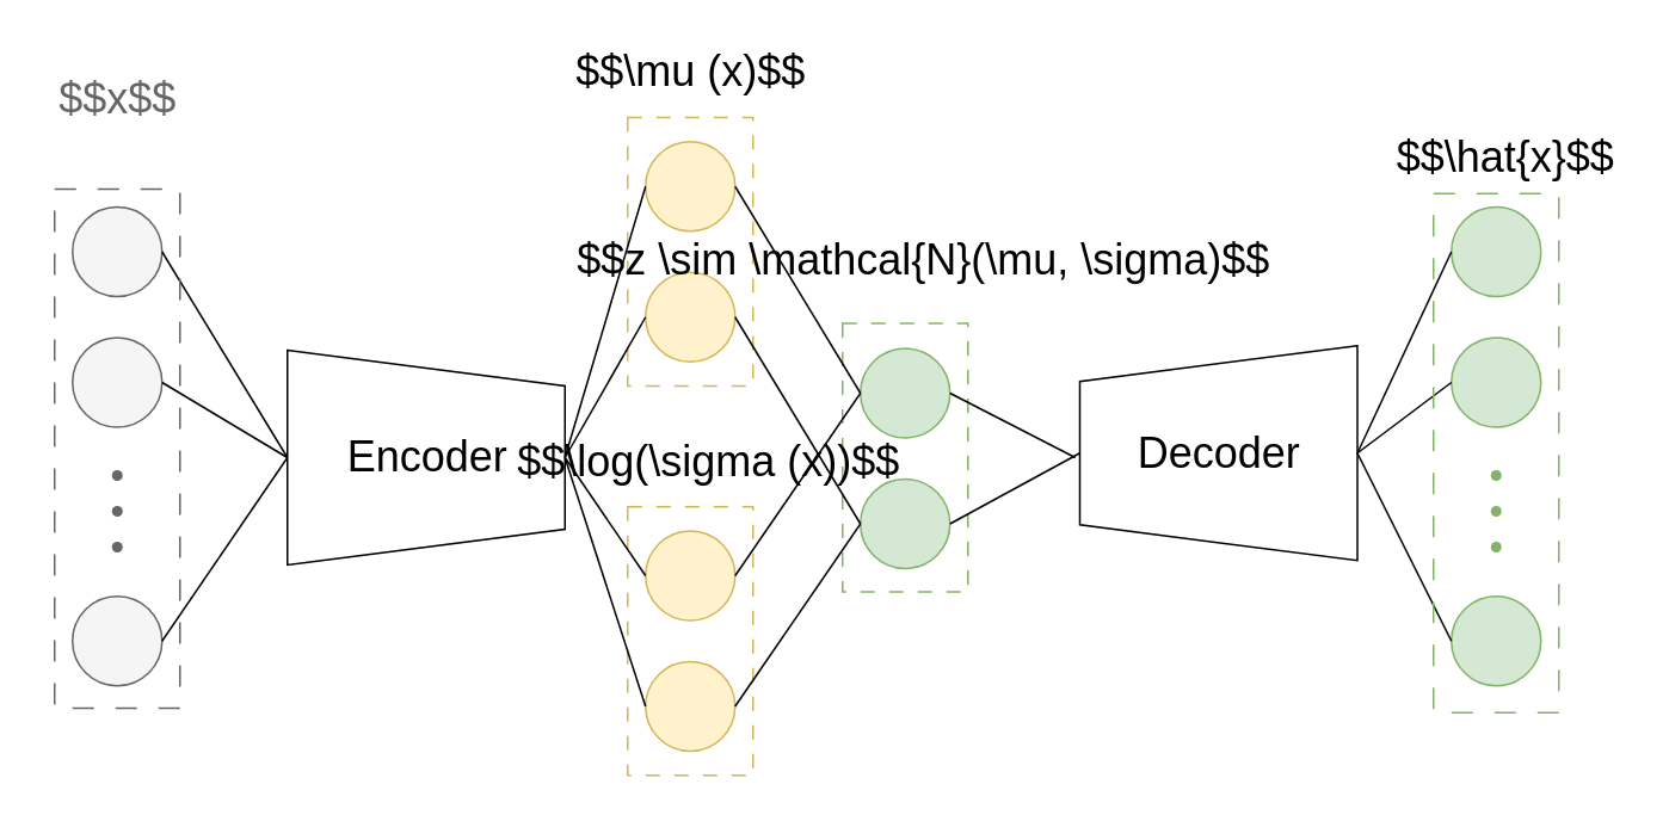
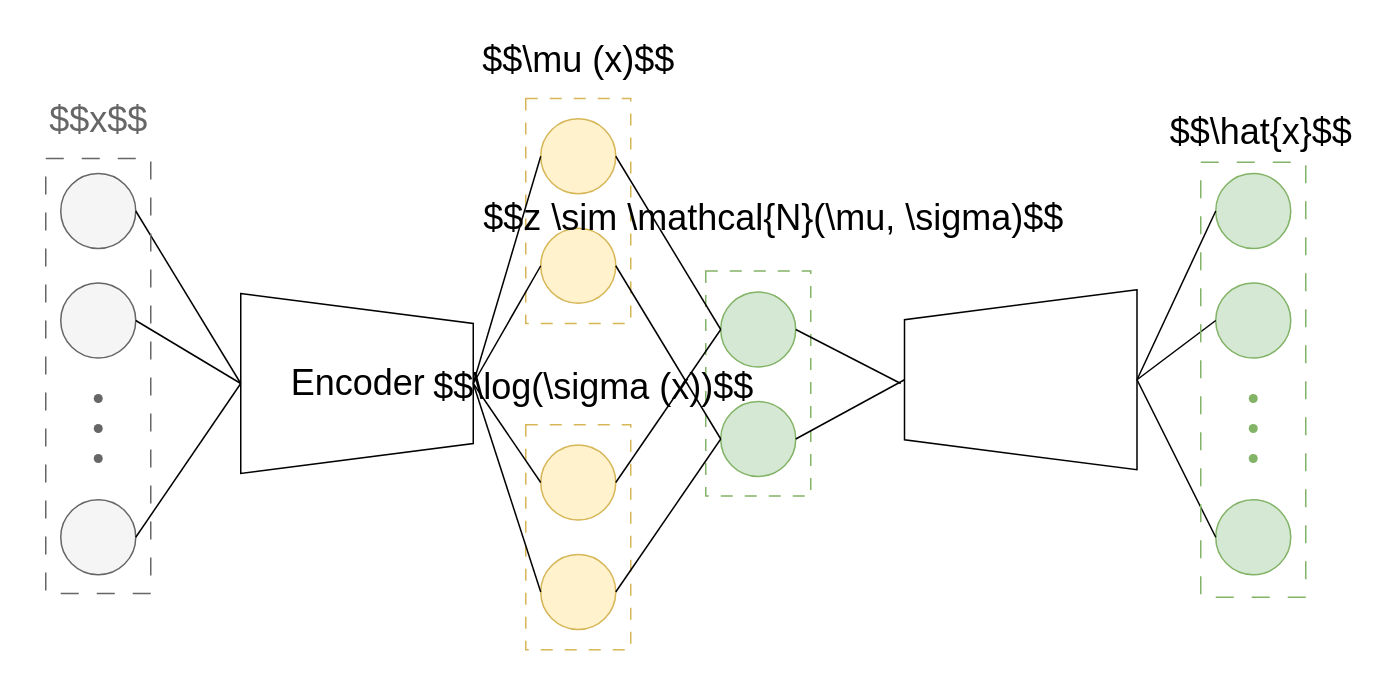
- <mxCell id="44" value="$$x$$" style="text;html=1;align=center;verticalAlign=middle;resizable=0;points=[];autosize=1;strokeColor=none;fillColor=none;fontSize=24;fontColor=#666666;" vertex="1" parent="1"><mxGeometry x="20" y="35" width="90" height="40" as="geometry" /></mxCell>
+ <mxCell id="44" value="$$x$$" style="text;html=1;align=center;verticalAlign=middle;resizable=0;points=[];autosize=1;strokeColor=none;fillColor=none;fontSize=24;fontColor=#666666;" vertex="1" parent="1"><mxGeometry x="20" y="60" width="90" height="40" as="geometry" /></mxCell>
- <mxCell id="23" value="Decoder" style="text;html=1;align=center;verticalAlign=middle;resizable=0;points=[];autosize=1;strokeColor=none;fillColor=none;fontSize=24;" vertex="1" parent="1"><mxGeometry x="625" y="232.5" width="110" height="40" as="geometry" /></mxCell>
